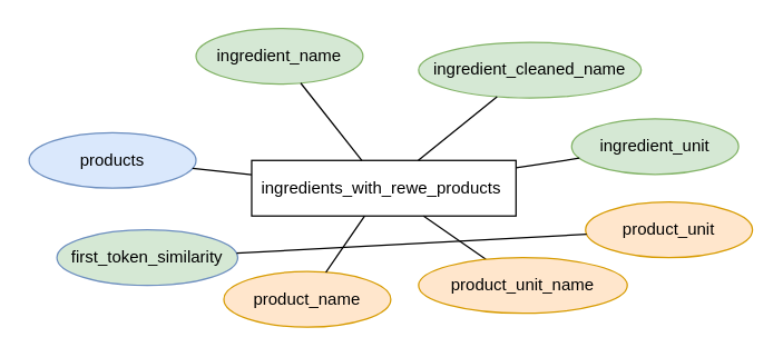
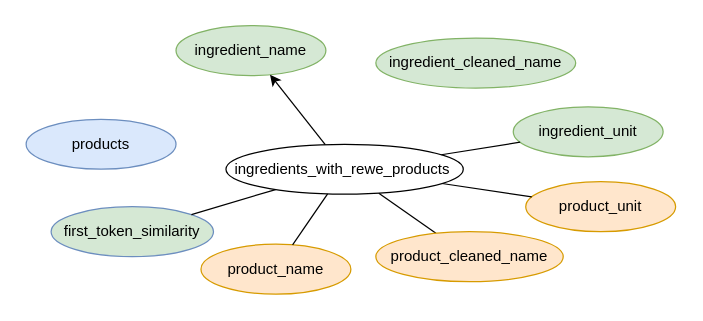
- <mxCell id="15" value="" style="endArrow=none;html=1;rounded=1;strokeColor=default;" parent="1" source="2" target="3" edge="1"><mxGeometry width="50" height="50" relative="1" as="geometry"><mxPoint x="330" y="105" as="sourcePoint" /><mxPoint x="320" y="185" as="targetPoint" /></mxGeometry></mxCell>
+ <mxCell id="15" value="" style="endArrow=classic;html=1;rounded=1;strokeColor=default;" parent="1" source="2" target="3" edge="1"><mxGeometry width="50" height="50" relative="1" as="geometry"><mxPoint x="330" y="105" as="sourcePoint" /><mxPoint x="320" y="185" as="targetPoint" /></mxGeometry></mxCell>
- <mxCell id="16" value="" style="endArrow=none;html=1;rounded=1;strokeColor=default;" parent="1" source="2" target="4" edge="1"><mxGeometry width="50" height="50" relative="1" as="geometry"><mxPoint x="270" y="235" as="sourcePoint" /><mxPoint x="320" y="185" as="targetPoint" /></mxGeometry></mxCell>
- <mxCell id="11" value="" style="endArrow=none;html=1;rounded=1;strokeColor=default;" parent="1" source="8" target="2" edge="1"><mxGeometry width="50" height="50" relative="1" as="geometry"><mxPoint x="270" y="235" as="sourcePoint" /><mxPoint x="320" y="185" as="targetPoint" /></mxGeometry></mxCell>
- <mxCell id="2" value="ingredients_with_rewe_products&amp;nbsp;" style="rounded=0;whiteSpace=wrap;html=1;" parent="1" vertex="1"><mxGeometry x="180" y="115" width="190" height="40" as="geometry" /></mxCell>
+ <mxCell id="2" value="ingredients_with_rewe_products&amp;nbsp;" style="ellipse;whiteSpace=wrap;html=1;" parent="1" vertex="1"><mxGeometry x="180" y="115" width="190" height="40" as="geometry" /></mxCell>
+ <mxCell id="13" value="" style="endArrow=none;html=1;rounded=1;strokeColor=default;" parent="1" source="7" target="2" edge="1"><mxGeometry width="50" height="50" relative="1" as="geometry"><mxPoint x="270" y="235" as="sourcePoint" /><mxPoint x="320" y="185" as="targetPoint" /></mxGeometry></mxCell>
- <mxCell id="10" value="" style="endArrow=none;html=1;" parent="1" source="9" target="7" edge="1"><mxGeometry width="50" height="50" relative="1" as="geometry"><mxPoint x="270" y="235" as="sourcePoint" /><mxPoint x="320" y="185" as="targetPoint" /></mxGeometry></mxCell>
+ <mxCell id="10" value="" style="endArrow=none;html=1;" parent="1" source="9" target="2" edge="1"><mxGeometry width="50" height="50" relative="1" as="geometry"><mxPoint x="270" y="235" as="sourcePoint" /><mxPoint x="320" y="185" as="targetPoint" /></mxGeometry></mxCell>
- <mxCell id="18" value="product_unit_name" style="ellipse;whiteSpace=wrap;html=1;fillColor=#ffe6cc;strokeColor=#d79b00;" vertex="1" parent="1"><mxGeometry x="300" y="185" width="150" height="40" as="geometry" /></mxCell>
+ <mxCell id="18" value="product_cleaned_name" style="ellipse;whiteSpace=wrap;html=1;fillColor=#ffe6cc;strokeColor=#d79b00;" vertex="1" parent="1"><mxGeometry x="300" y="185" width="150" height="40" as="geometry" /></mxCell>
